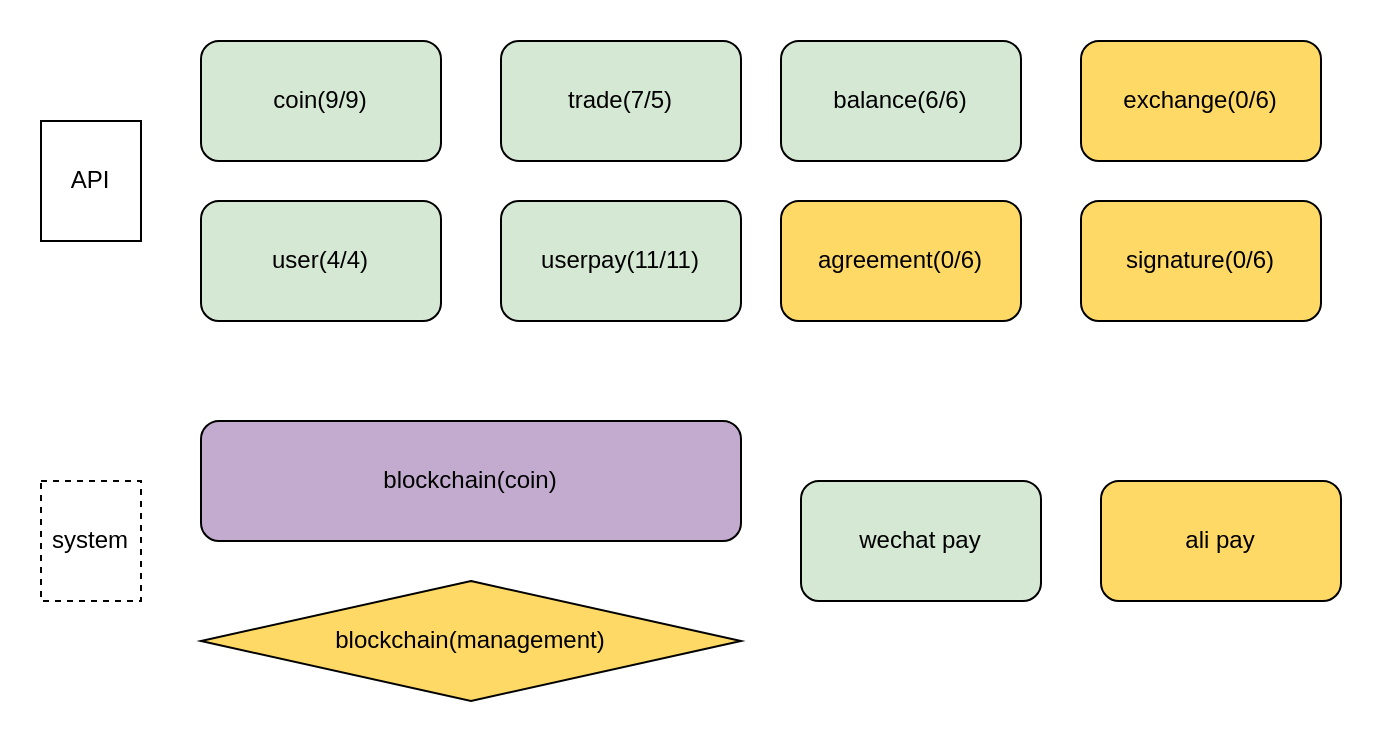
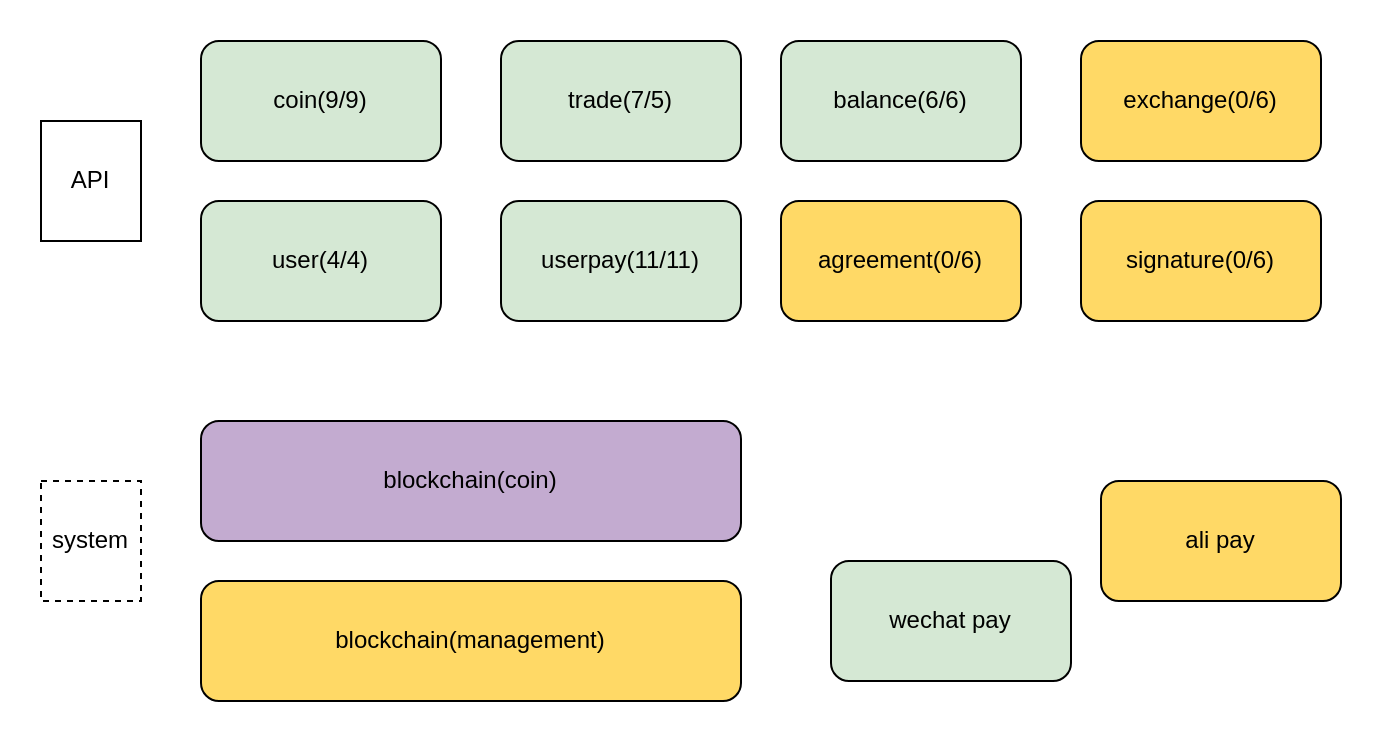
- <mxCell id="12" value="wechat pay" style="rounded=1;whiteSpace=wrap;html=1;fillColor=#D5E8D4;" vertex="1" parent="2"><mxGeometry x="380" y="220" width="120" height="60" as="geometry" /></mxCell>
+ <mxCell id="12" value="wechat pay" style="rounded=1;whiteSpace=wrap;html=1;fillColor=#D5E8D4;" vertex="1" parent="2"><mxGeometry x="395" y="260" width="120" height="60" as="geometry" /></mxCell>
- <mxCell id="15" value="blockchain(management)" style="rhombus;whiteSpace=wrap;html=1;fillColor=#FFD966;" vertex="1" parent="2"><mxGeometry x="80" y="270" width="270" height="60" as="geometry" /></mxCell>
+ <mxCell id="15" value="blockchain(management)" style="rounded=1;whiteSpace=wrap;html=1;fillColor=#FFD966;" vertex="1" parent="2"><mxGeometry x="80" y="270" width="270" height="60" as="geometry" /></mxCell>
